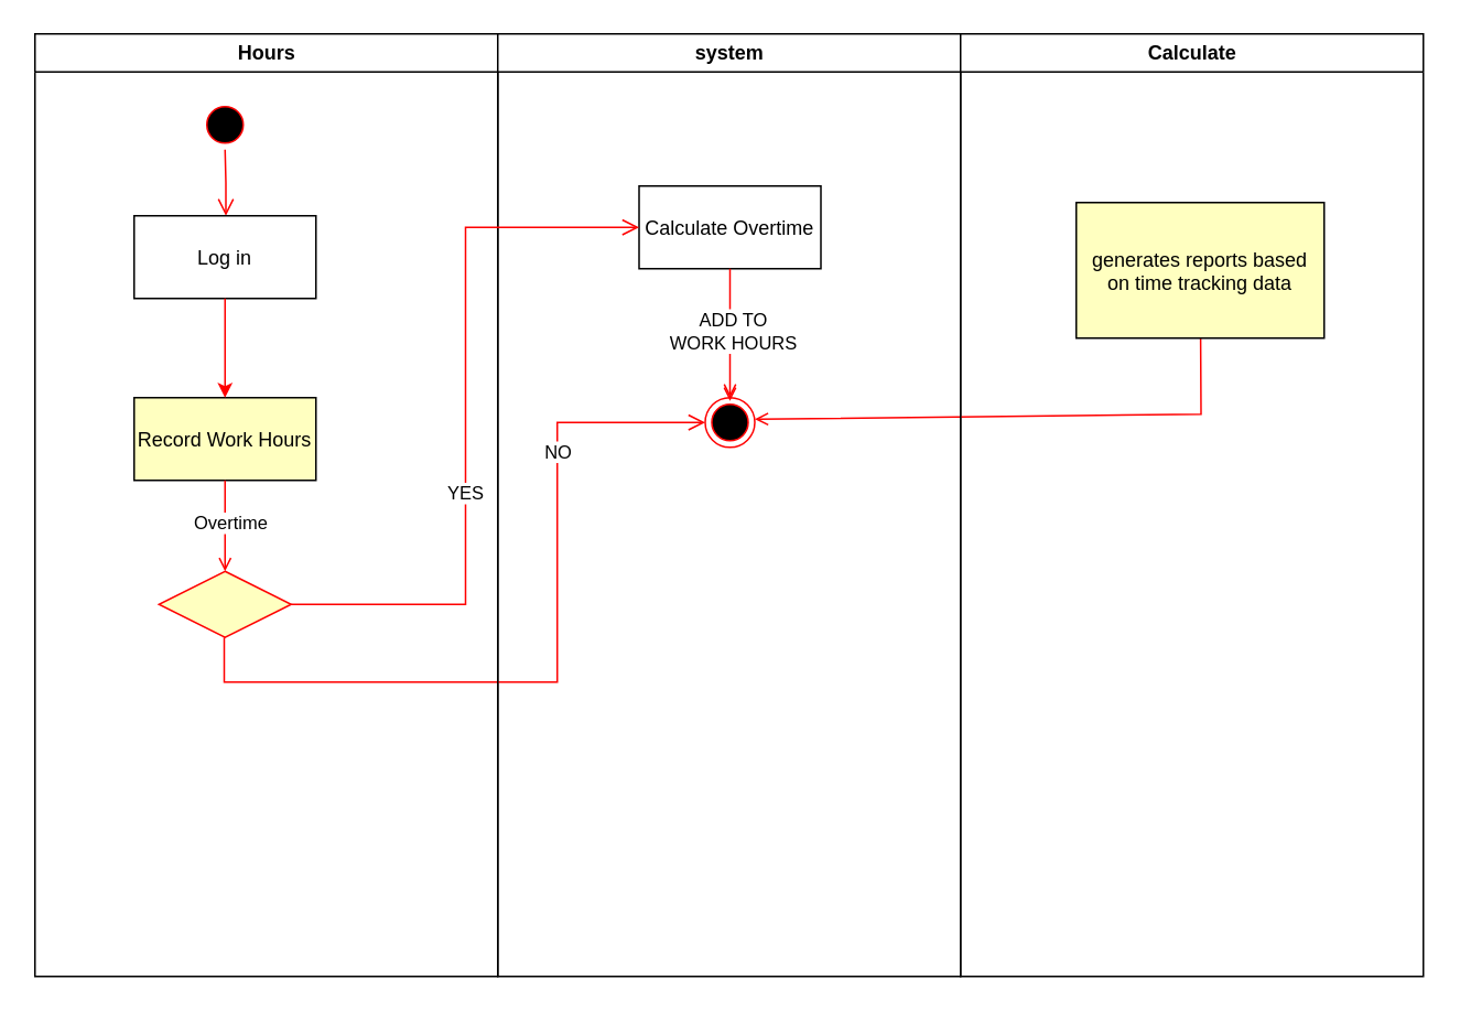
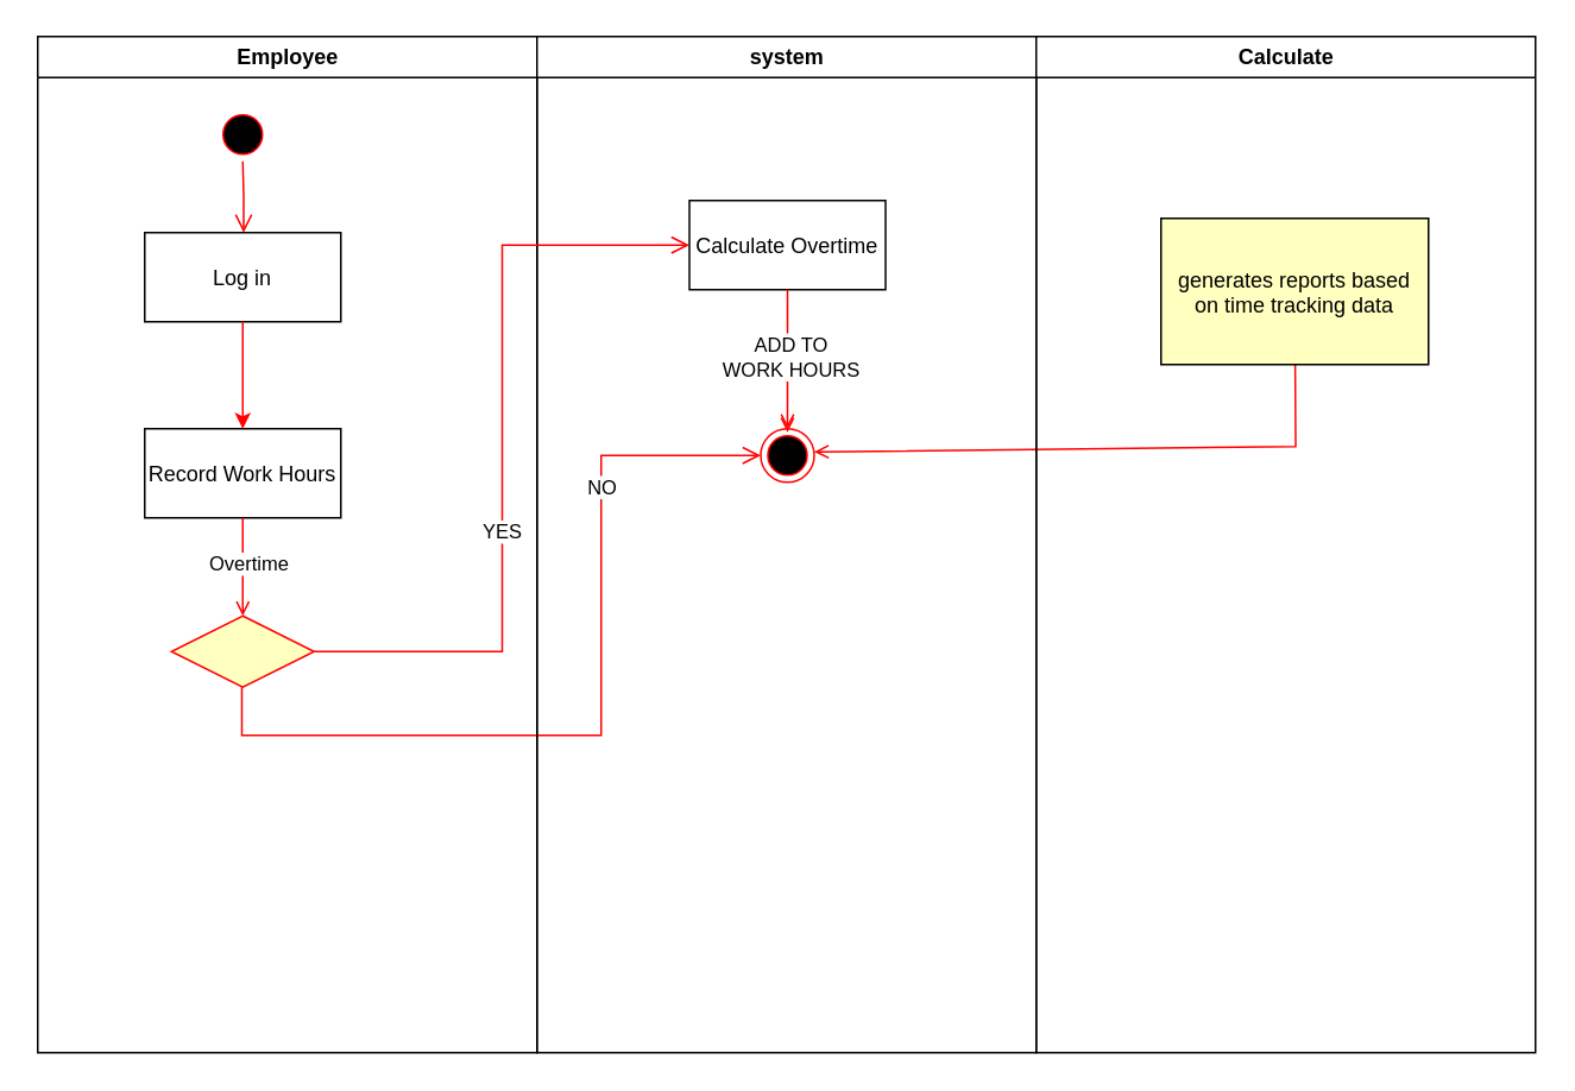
- <mxCell id="2" value="Hours" style="swimlane;whiteSpace=wrap" parent="1" vertex="1"><mxGeometry x="20.5" y="20" width="280" height="570" as="geometry" /></mxCell>
+ <mxCell id="2" value="Employee" style="swimlane;whiteSpace=wrap" parent="1" vertex="1"><mxGeometry x="20.5" y="20" width="280" height="570" as="geometry" /></mxCell>
- <mxCell id="6" value="Record Work Hours" style="fillColor=#ffffc0;" parent="2" vertex="1"><mxGeometry x="60" y="220" width="110" height="50" as="geometry" /></mxCell>
+ <mxCell id="6" value="Record Work Hours" style="" parent="2" vertex="1"><mxGeometry x="60" y="220" width="110" height="50" as="geometry" /></mxCell>
